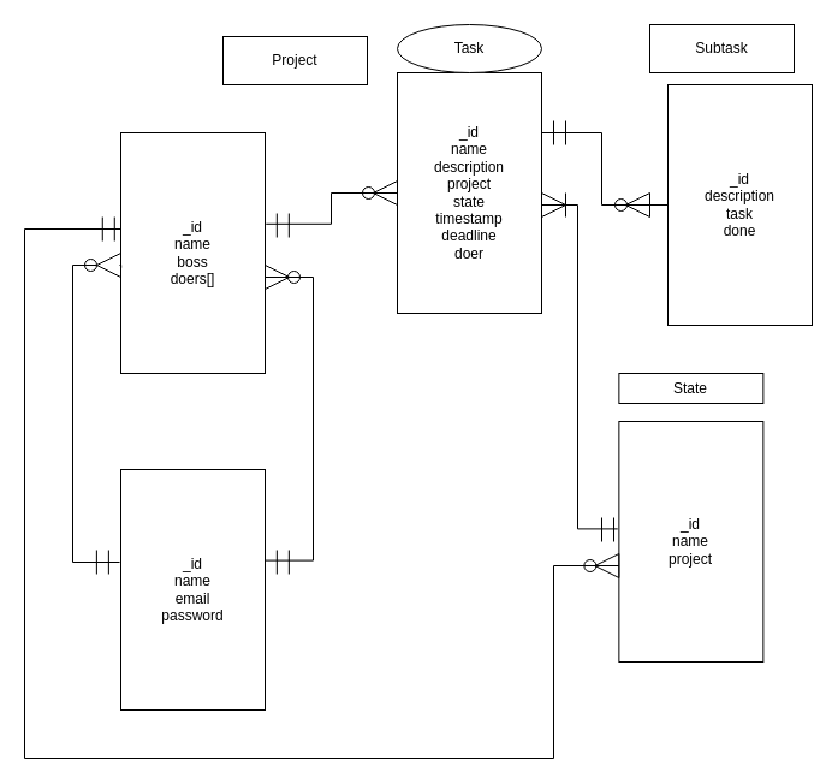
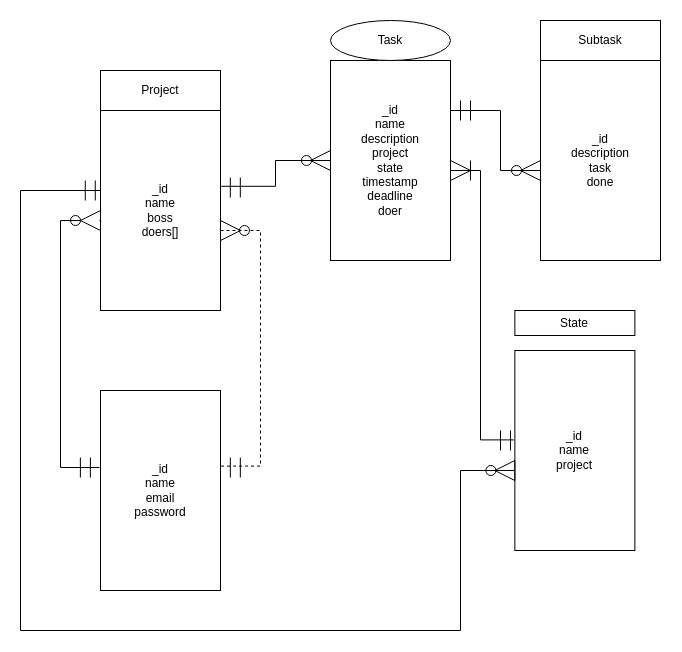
- <mxCell id="4" value="Project" style="rounded=0;whiteSpace=wrap;html=1;" vertex="1" parent="1"><mxGeometry x="185" y="30" width="120" height="40" as="geometry" /></mxCell>
+ <mxCell id="4" value="Project" style="rounded=0;whiteSpace=wrap;html=1;" vertex="1" parent="1"><mxGeometry x="100" y="70" width="120" height="40" as="geometry" /></mxCell>
- <mxCell id="11" value="_id&lt;br&gt;description&lt;br&gt;task&lt;br&gt;done" style="rounded=0;whiteSpace=wrap;html=1;" vertex="1" parent="1"><mxGeometry x="555" y="70" width="120" height="200" as="geometry" /></mxCell>
+ <mxCell id="11" value="_id&lt;br&gt;description&lt;br&gt;task&lt;br&gt;done" style="rounded=0;whiteSpace=wrap;html=1;" vertex="1" parent="1"><mxGeometry x="540" y="60" width="120" height="200" as="geometry" /></mxCell>
- <mxCell id="18" style="edgeStyle=orthogonalEdgeStyle;rounded=0;orthogonalLoop=1;jettySize=auto;html=1;entryX=1;entryY=0.378;entryDx=0;entryDy=0;entryPerimeter=0;endArrow=none;endFill=0;" edge="1" parent="1" source="3" target="2"><mxGeometry relative="1" as="geometry"><Array as="points"><mxPoint x="260" y="230" /><mxPoint x="260" y="466" /></Array></mxGeometry></mxCell>
+ <mxCell id="18" style="edgeStyle=orthogonalEdgeStyle;rounded=0;orthogonalLoop=1;jettySize=auto;html=1;entryX=1;entryY=0.378;entryDx=0;entryDy=0;entryPerimeter=0;endArrow=none;endFill=0;dashed=1;" edge="1" parent="1" source="3" target="2"><mxGeometry relative="1" as="geometry"><Array as="points"><mxPoint x="260" y="230" /><mxPoint x="260" y="466" /></Array></mxGeometry></mxCell>
